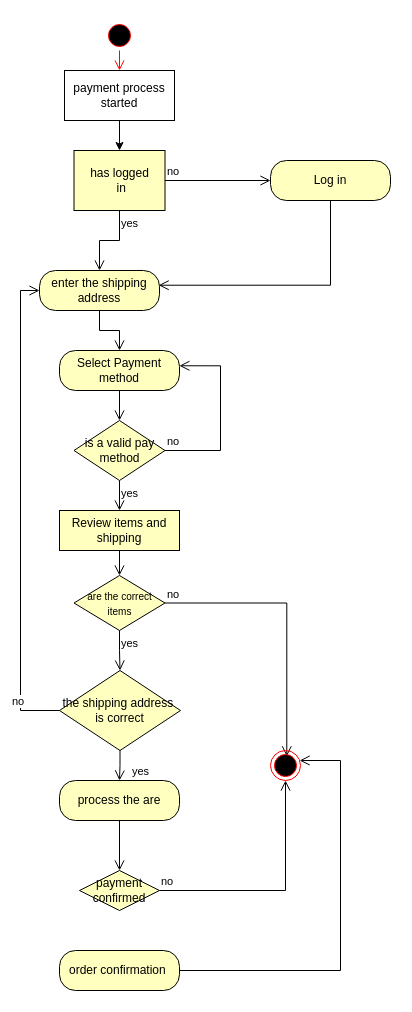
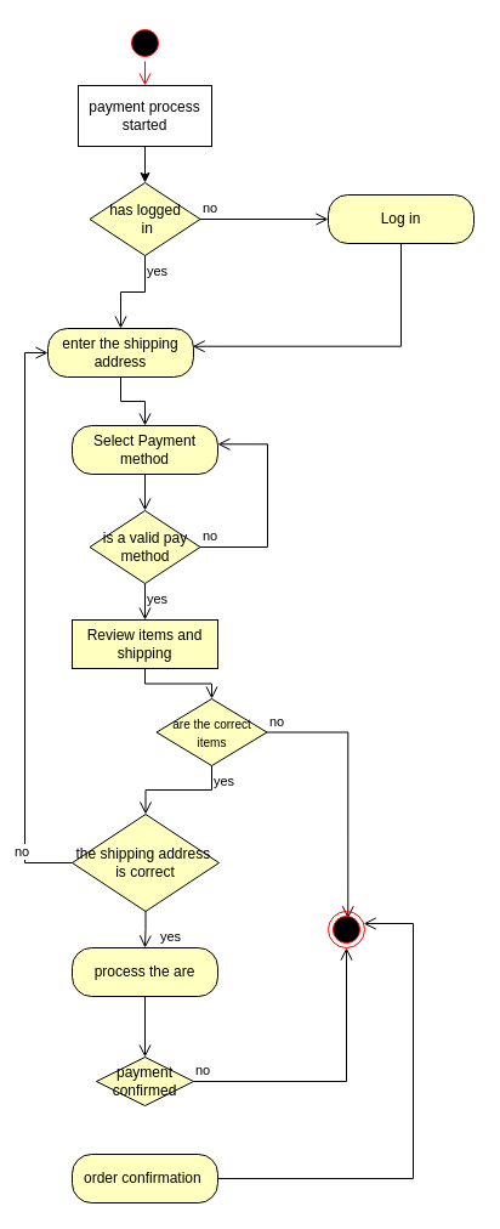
- <mxCell id="4" value="has logged&lt;div&gt;&amp;nbsp;in&lt;/div&gt;" style="whiteSpace=wrap;html=1;fontColor=#000000;fillColor=#ffffc0;strokeColor=#000000;rounded=0;" vertex="1" parent="1"><mxGeometry x="73.5" y="150" width="91" height="60" as="geometry" /></mxCell>
+ <mxCell id="4" value="has logged&lt;div&gt;&amp;nbsp;in&lt;/div&gt;" style="rhombus;whiteSpace=wrap;html=1;fontColor=#000000;fillColor=#ffffc0;strokeColor=#000000;" vertex="1" parent="1"><mxGeometry x="73.5" y="150" width="91" height="60" as="geometry" /></mxCell>
- <mxCell id="18" value="&lt;font style=&quot;font-size: 10px;&quot;&gt;are the&amp;nbsp;&lt;span style=&quot;background-color: initial;&quot;&gt;correct items&lt;/span&gt;&lt;/font&gt;" style="rhombus;whiteSpace=wrap;html=1;fontColor=#000000;fillColor=#ffffc0;strokeColor=#000000;" vertex="1" parent="1"><mxGeometry x="73.5" y="575" width="91" height="55" as="geometry" /></mxCell>
+ <mxCell id="18" value="&lt;font style=&quot;font-size: 10px;&quot;&gt;are the&amp;nbsp;&lt;span style=&quot;background-color: initial;&quot;&gt;correct items&lt;/span&gt;&lt;/font&gt;" style="rhombus;whiteSpace=wrap;html=1;fontColor=#000000;fillColor=#ffffc0;strokeColor=#000000;" vertex="1" parent="1"><mxGeometry x="128.5" y="575" width="91" height="55" as="geometry" /></mxCell>
